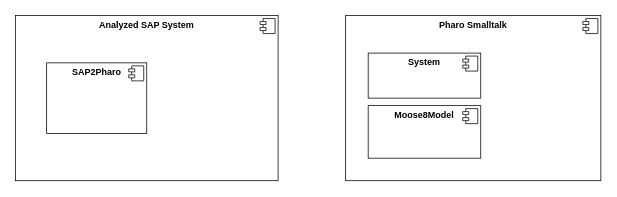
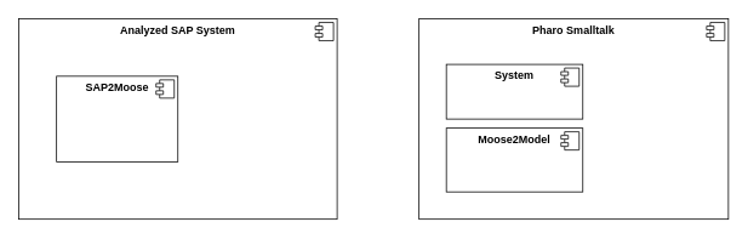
- <mxCell id="4" value="&lt;p style=&quot;margin: 0px ; margin-top: 6px ; text-align: center&quot;&gt;&lt;b&gt;SAP2Pharo&lt;/b&gt;&lt;/p&gt;" style="align=left;overflow=fill;html=1;" vertex="1" parent="2"><mxGeometry x="41.667" y="63" width="133.333" height="94" as="geometry" /></mxCell>
+ <mxCell id="4" value="&lt;p style=&quot;margin: 0px ; margin-top: 6px ; text-align: center&quot;&gt;&lt;b&gt;SAP2Moose&lt;/b&gt;&lt;/p&gt;" style="align=left;overflow=fill;html=1;" vertex="1" parent="2"><mxGeometry x="41.667" y="63" width="133.333" height="94" as="geometry" /></mxCell>
- <mxCell id="10" value="&lt;p style=&quot;margin: 0px ; margin-top: 6px ; text-align: center&quot;&gt;&lt;b&gt;Moose8Model&lt;/b&gt;&lt;/p&gt;" style="align=left;overflow=fill;html=1;" vertex="1" parent="6"><mxGeometry x="30" y="120" width="150" height="70" as="geometry" /></mxCell>
+ <mxCell id="10" value="&lt;p style=&quot;margin: 0px ; margin-top: 6px ; text-align: center&quot;&gt;&lt;b&gt;Moose2Model&lt;/b&gt;&lt;/p&gt;" style="align=left;overflow=fill;html=1;" vertex="1" parent="6"><mxGeometry x="30" y="120" width="150" height="70" as="geometry" /></mxCell>
